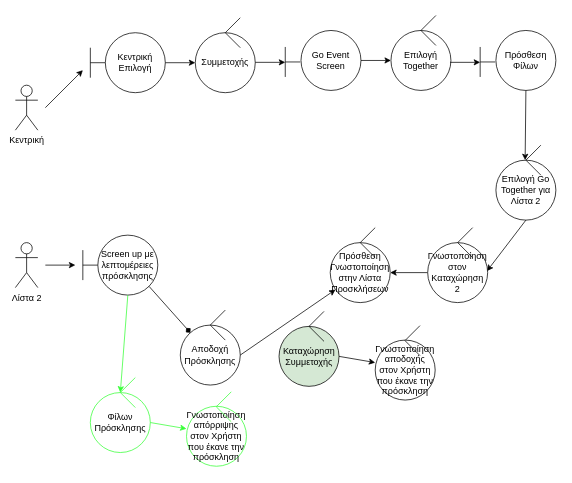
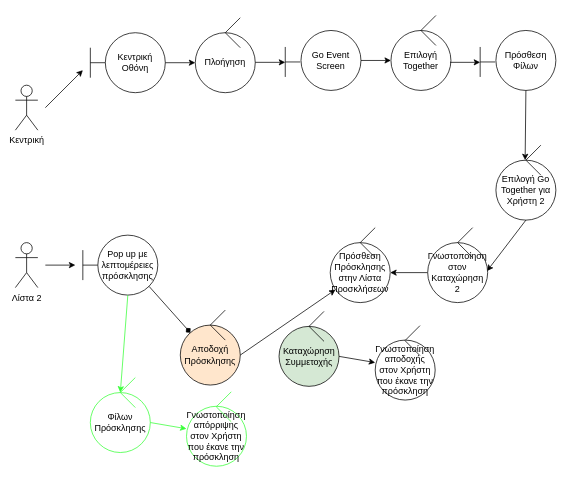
- <mxCell id="6" value="Κεντρική Επιλογή" style="ellipse;whiteSpace=wrap;html=1;aspect=fixed;" parent="1" vertex="1"><mxGeometry x="140" y="43" width="80" height="80" as="geometry" /></mxCell>
+ <mxCell id="6" value="Κεντρική Οθόνη" style="ellipse;whiteSpace=wrap;html=1;aspect=fixed;" parent="1" vertex="1"><mxGeometry x="140" y="43" width="80" height="80" as="geometry" /></mxCell>
- <mxCell id="7" value="Συμμετοχής" style="ellipse;whiteSpace=wrap;html=1;aspect=fixed;" parent="1" vertex="1"><mxGeometry x="260" y="43" width="80" height="80" as="geometry" /></mxCell>
+ <mxCell id="7" value="Πλοήγηση" style="ellipse;whiteSpace=wrap;html=1;aspect=fixed;" parent="1" vertex="1"><mxGeometry x="260" y="43" width="80" height="80" as="geometry" /></mxCell>
- <mxCell id="23" value="Επιλογή Go Together για Λίστα 2" style="ellipse;whiteSpace=wrap;html=1;aspect=fixed;" parent="1" vertex="1"><mxGeometry x="661" y="213" width="80" height="80" as="geometry" /></mxCell>
+ <mxCell id="23" value="Επιλογή Go Together για Χρήστη 2" style="ellipse;whiteSpace=wrap;html=1;aspect=fixed;" parent="1" vertex="1"><mxGeometry x="661" y="213" width="80" height="80" as="geometry" /></mxCell>
- <mxCell id="38" value="Screen up με λεπτομέρειες πρόσκλησης" style="ellipse;whiteSpace=wrap;html=1;aspect=fixed;" vertex="1" parent="1"><mxGeometry x="130" y="313" width="80" height="80" as="geometry" /></mxCell>
+ <mxCell id="38" value="Pop up με λεπτομέρειες πρόσκλησης" style="ellipse;whiteSpace=wrap;html=1;aspect=fixed;" vertex="1" parent="1"><mxGeometry x="130" y="313" width="80" height="80" as="geometry" /></mxCell>
- <mxCell id="32" value="Πρόσθεση Γνωστοποίηση στην Λίστα Προσκλήσεων" style="ellipse;whiteSpace=wrap;html=1;aspect=fixed;" vertex="1" parent="1"><mxGeometry x="440" y="323" width="80" height="80" as="geometry" /></mxCell>
+ <mxCell id="32" value="Πρόσθεση Πρόσκλησης στην Λίστα Προσκλήσεων" style="ellipse;whiteSpace=wrap;html=1;aspect=fixed;" vertex="1" parent="1"><mxGeometry x="440" y="323" width="80" height="80" as="geometry" /></mxCell>
- <mxCell id="40" value="Αποδοχή Πρόσκλησης" style="ellipse;whiteSpace=wrap;html=1;aspect=fixed;" vertex="1" parent="1"><mxGeometry x="240" y="433" width="80" height="80" as="geometry" /></mxCell>
+ <mxCell id="40" value="Αποδοχή Πρόσκλησης" style="ellipse;whiteSpace=wrap;html=1;aspect=fixed;fillColor=#ffe6cc;" vertex="1" parent="1"><mxGeometry x="240" y="433" width="80" height="80" as="geometry" /></mxCell>
